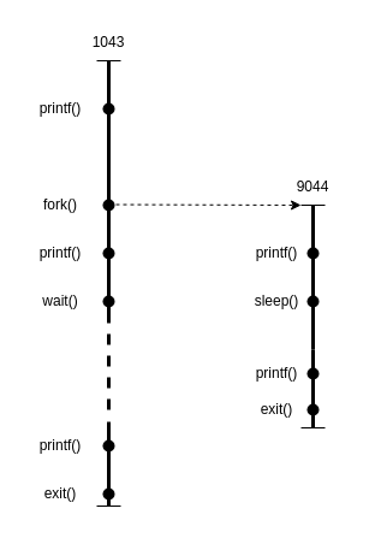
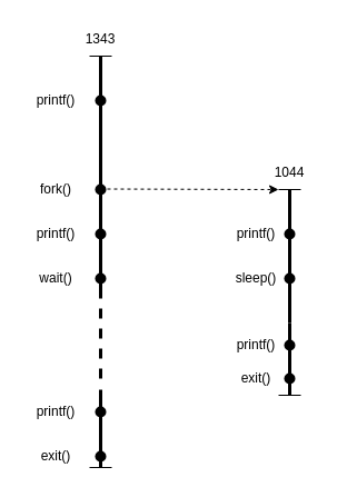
- <mxCell id="43" value="1043" style="text;html=1;strokeColor=none;fillColor=none;align=center;verticalAlign=middle;whiteSpace=wrap;rounded=0;" vertex="1" parent="1"><mxGeometry x="60" y="20" width="60" height="30" as="geometry" /></mxCell>
+ <mxCell id="43" value="1343" style="text;html=1;strokeColor=none;fillColor=none;align=center;verticalAlign=middle;whiteSpace=wrap;rounded=0;" vertex="1" parent="1"><mxGeometry x="60" y="20" width="60" height="30" as="geometry" /></mxCell>
- <mxCell id="44" value="9044" style="text;html=1;strokeColor=none;fillColor=none;align=center;verticalAlign=middle;whiteSpace=wrap;rounded=0;" vertex="1" parent="1"><mxGeometry x="230" y="140" width="60" height="30" as="geometry" /></mxCell>
+ <mxCell id="44" value="1044" style="text;html=1;strokeColor=none;fillColor=none;align=center;verticalAlign=middle;whiteSpace=wrap;rounded=0;" vertex="1" parent="1"><mxGeometry x="230" y="140" width="60" height="30" as="geometry" /></mxCell>
